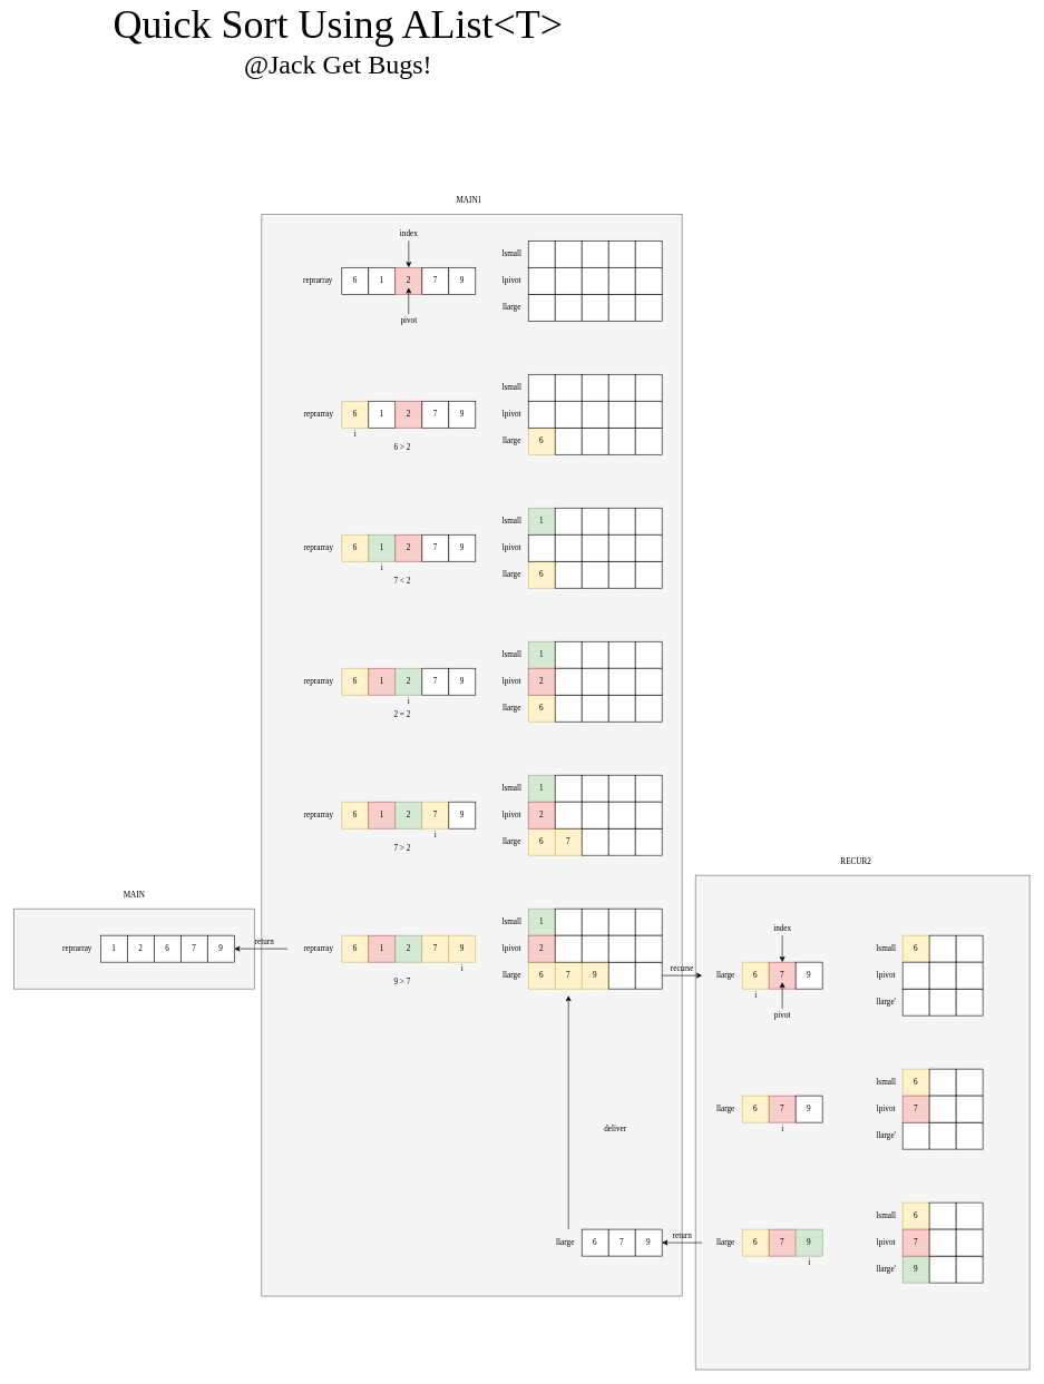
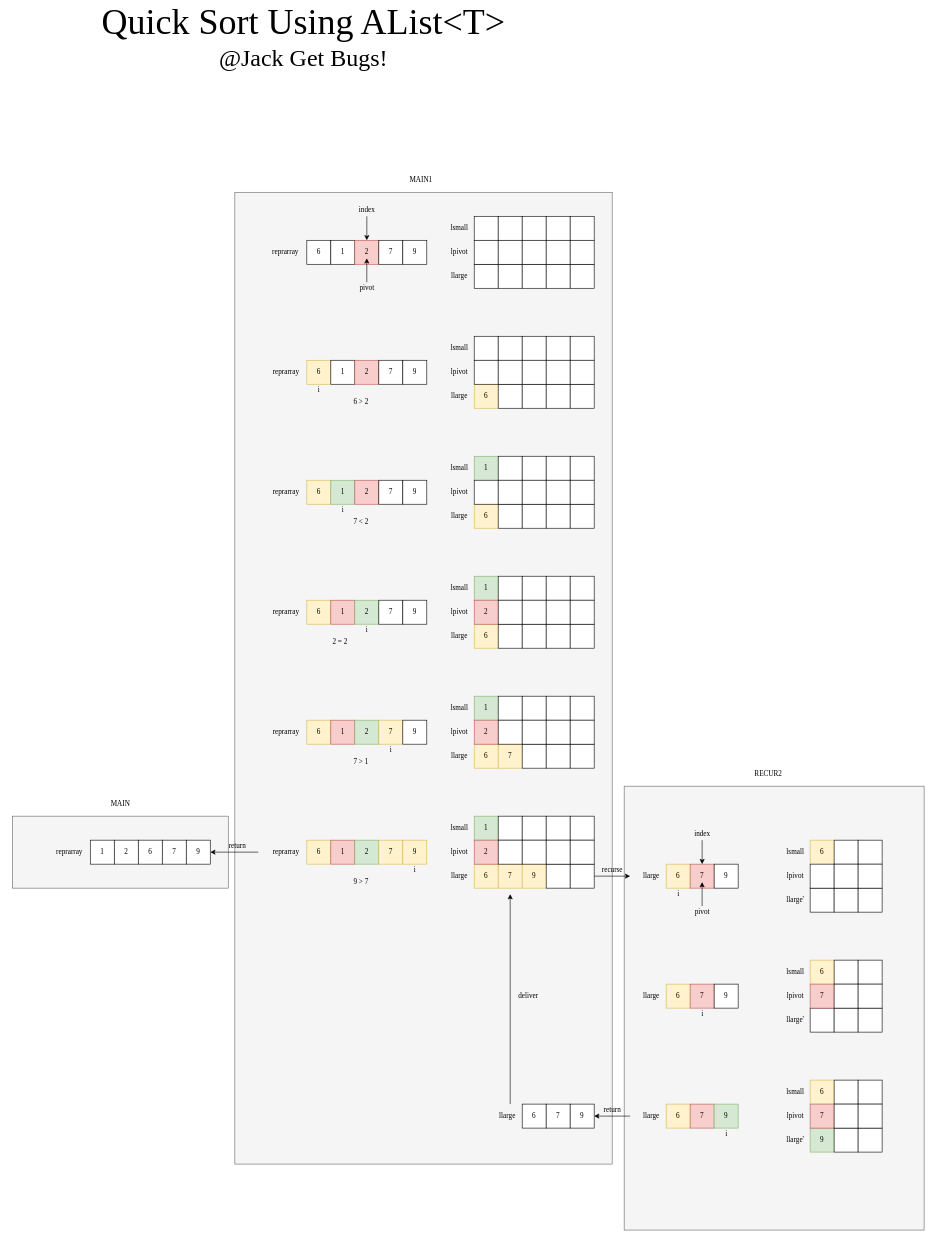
- <mxCell id="92" value="2 = 2" style="text;html=1;align=center;verticalAlign=middle;resizable=0;points=[];autosize=1;fontFamily=Verdana;" vertex="1" parent="1"><mxGeometry x="576" y="1050" width="50" height="20" as="geometry" /></mxCell>
+ <mxCell id="92" value="2 = 2" style="text;html=1;align=center;verticalAlign=middle;resizable=0;points=[];autosize=1;fontFamily=Verdana;" vertex="1" parent="1"><mxGeometry x="541" y="1050" width="50" height="20" as="geometry" /></mxCell>
- <mxCell id="118" value="7 &amp;gt; 2" style="text;html=1;align=center;verticalAlign=middle;resizable=0;points=[];autosize=1;fontFamily=Verdana;" vertex="1" parent="1"><mxGeometry x="576" y="1250" width="50" height="20" as="geometry" /></mxCell>
+ <mxCell id="118" value="7 &amp;gt; 1" style="text;html=1;align=center;verticalAlign=middle;resizable=0;points=[];autosize=1;fontFamily=Verdana;" vertex="1" parent="1"><mxGeometry x="576" y="1250" width="50" height="20" as="geometry" /></mxCell>
- <mxCell id="228" value="deliver" style="text;html=1;align=center;verticalAlign=middle;resizable=0;points=[];autosize=1;fontFamily=Verdana;" vertex="1" parent="1"><mxGeometry x="890" y="1670" width="60" height="20" as="geometry" /></mxCell>
+ <mxCell id="228" value="deliver" style="text;html=1;align=center;verticalAlign=middle;resizable=0;points=[];autosize=1;fontFamily=Verdana;" vertex="1" parent="1"><mxGeometry x="850" y="1640" width="60" height="20" as="geometry" /></mxCell>
